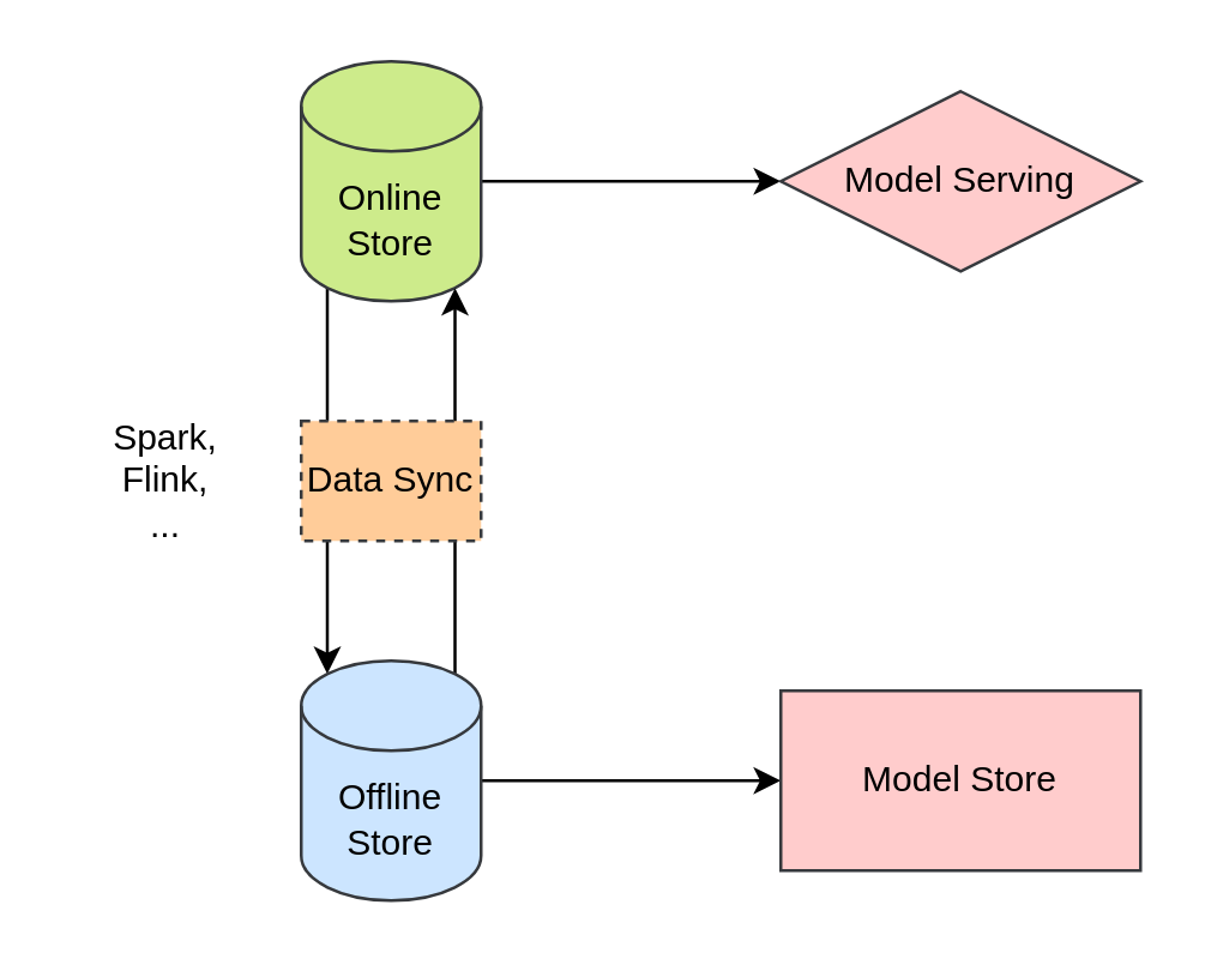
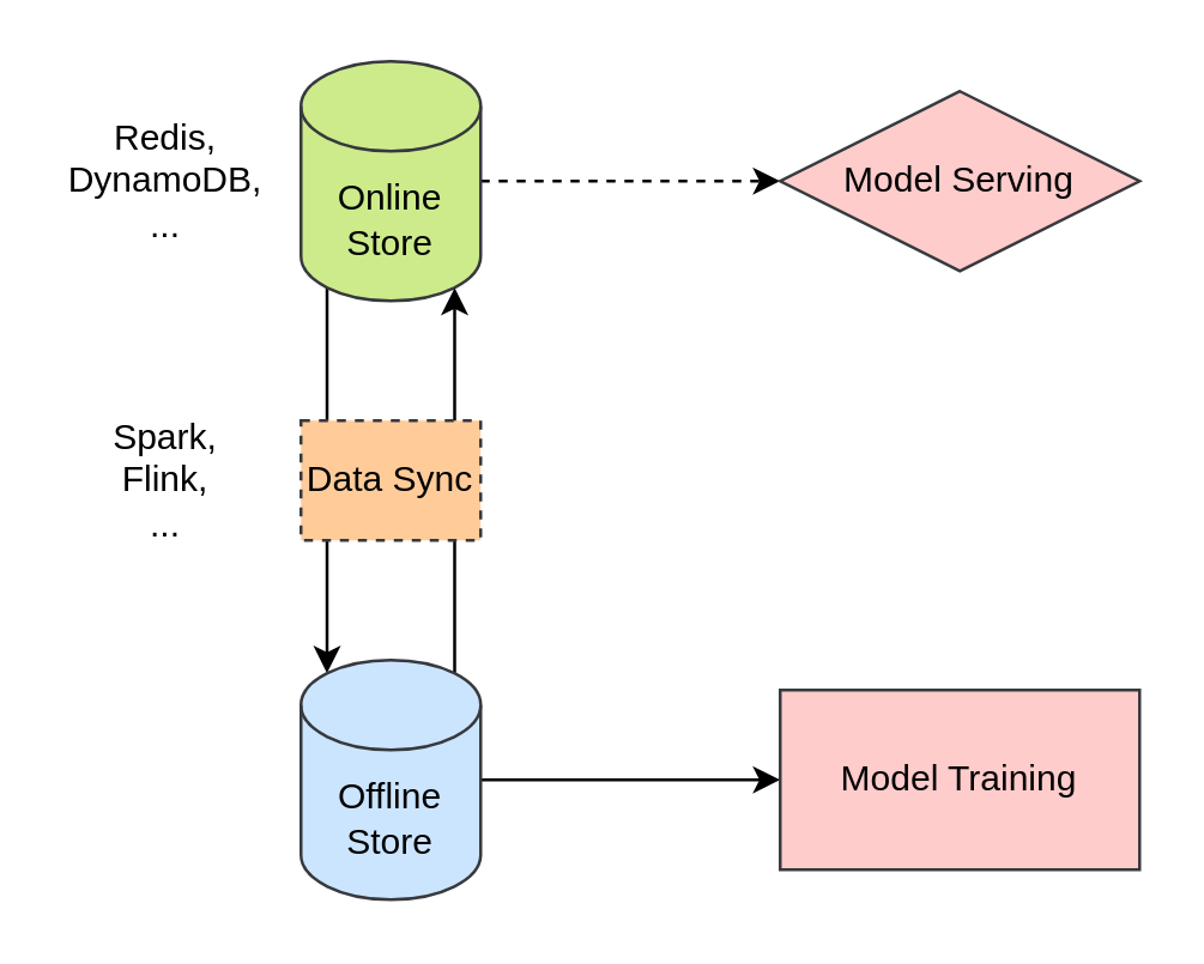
+ <mxCell id="11" value="Redis,&lt;br&gt;DynamoDB,&lt;br&gt;..." style="text;html=1;strokeColor=none;fillColor=none;align=center;verticalAlign=middle;whiteSpace=wrap;rounded=0;" parent="1" vertex="1"><mxGeometry x="20" y="35" width="70" height="50" as="geometry" /></mxCell>
- <mxCell id="2" style="edgeStyle=orthogonalEdgeStyle;rounded=0;orthogonalLoop=1;jettySize=auto;html=1;exitX=1;exitY=0.5;exitDx=0;exitDy=0;exitPerimeter=0;entryX=0;entryY=0.5;entryDx=0;entryDy=0;" parent="1" source="4" target="8" edge="1"><mxGeometry relative="1" as="geometry" /></mxCell>
+ <mxCell id="2" style="edgeStyle=orthogonalEdgeStyle;rounded=0;orthogonalLoop=1;jettySize=auto;html=1;exitX=1;exitY=0.5;exitDx=0;exitDy=0;exitPerimeter=0;entryX=0;entryY=0.5;entryDx=0;entryDy=0;dashed=1;" parent="1" source="4" target="8" edge="1"><mxGeometry relative="1" as="geometry" /></mxCell>
- <mxCell id="9" value="Model Store" style="rounded=0;whiteSpace=wrap;html=1;fillColor=#ffcccc;strokeColor=#36393d;" parent="1" vertex="1"><mxGeometry x="260" y="230" width="120" height="60" as="geometry" /></mxCell>
+ <mxCell id="9" value="Model Training" style="rounded=0;whiteSpace=wrap;html=1;fillColor=#ffcccc;strokeColor=#36393d;" parent="1" vertex="1"><mxGeometry x="260" y="230" width="120" height="60" as="geometry" /></mxCell>
